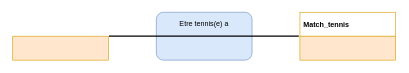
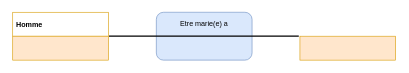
+ <mxCell id="3" value="Homme" style="text;align=left;verticalAlign=middle;spacingLeft=4;spacingRight=4;overflow=hidden;rotatable=0;points=[[0,0.5],[1,0.5]];portConstraint=eastwest;fontStyle=1;strokeColor=#d79b00;fillColor=#ffffff;" parent="2" vertex="1"><mxGeometry width="160" height="40" as="geometry" /></mxCell>
- <mxCell id="11" value="Etre tennis(e) a" style="text;html=1;strokeColor=none;fillColor=none;align=center;verticalAlign=middle;whiteSpace=wrap;rounded=0;" parent="9" vertex="1"><mxGeometry width="160" height="40" as="geometry" /></mxCell>
+ <mxCell id="11" value="Etre marie(e) a" style="text;html=1;strokeColor=none;fillColor=none;align=center;verticalAlign=middle;whiteSpace=wrap;rounded=0;" parent="9" vertex="1"><mxGeometry width="160" height="40" as="geometry" /></mxCell>
- <mxCell id="6" value="Match_tennis" style="text;align=left;verticalAlign=middle;spacingLeft=4;spacingRight=4;overflow=hidden;rotatable=0;points=[[0,0.5],[1,0.5]];portConstraint=eastwest;fontStyle=1;strokeColor=#d79b00;fillColor=#ffffff;" parent="5" vertex="1"><mxGeometry width="160" height="40" as="geometry" /></mxCell>
